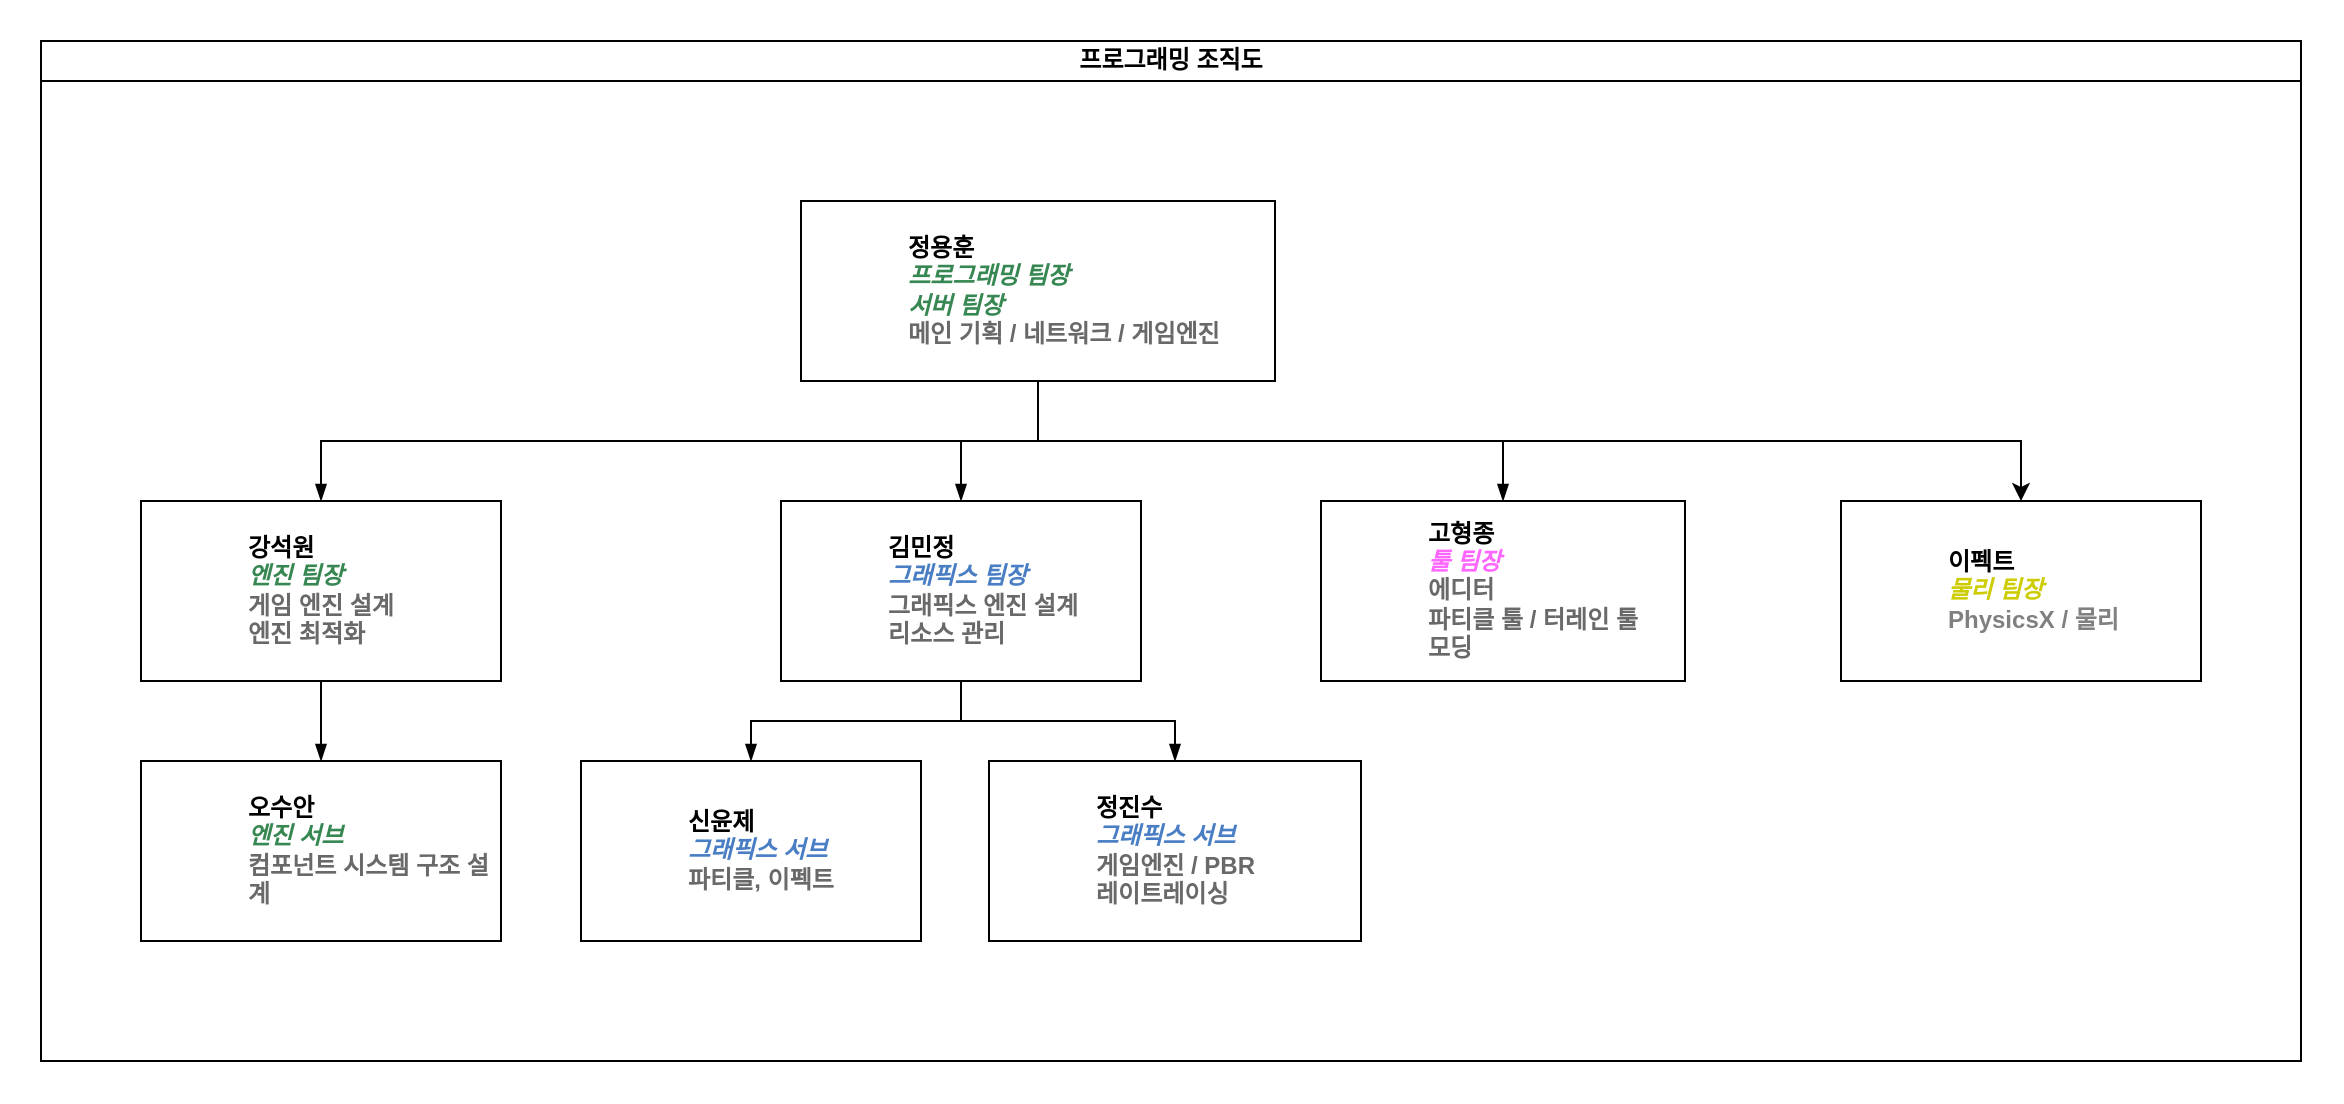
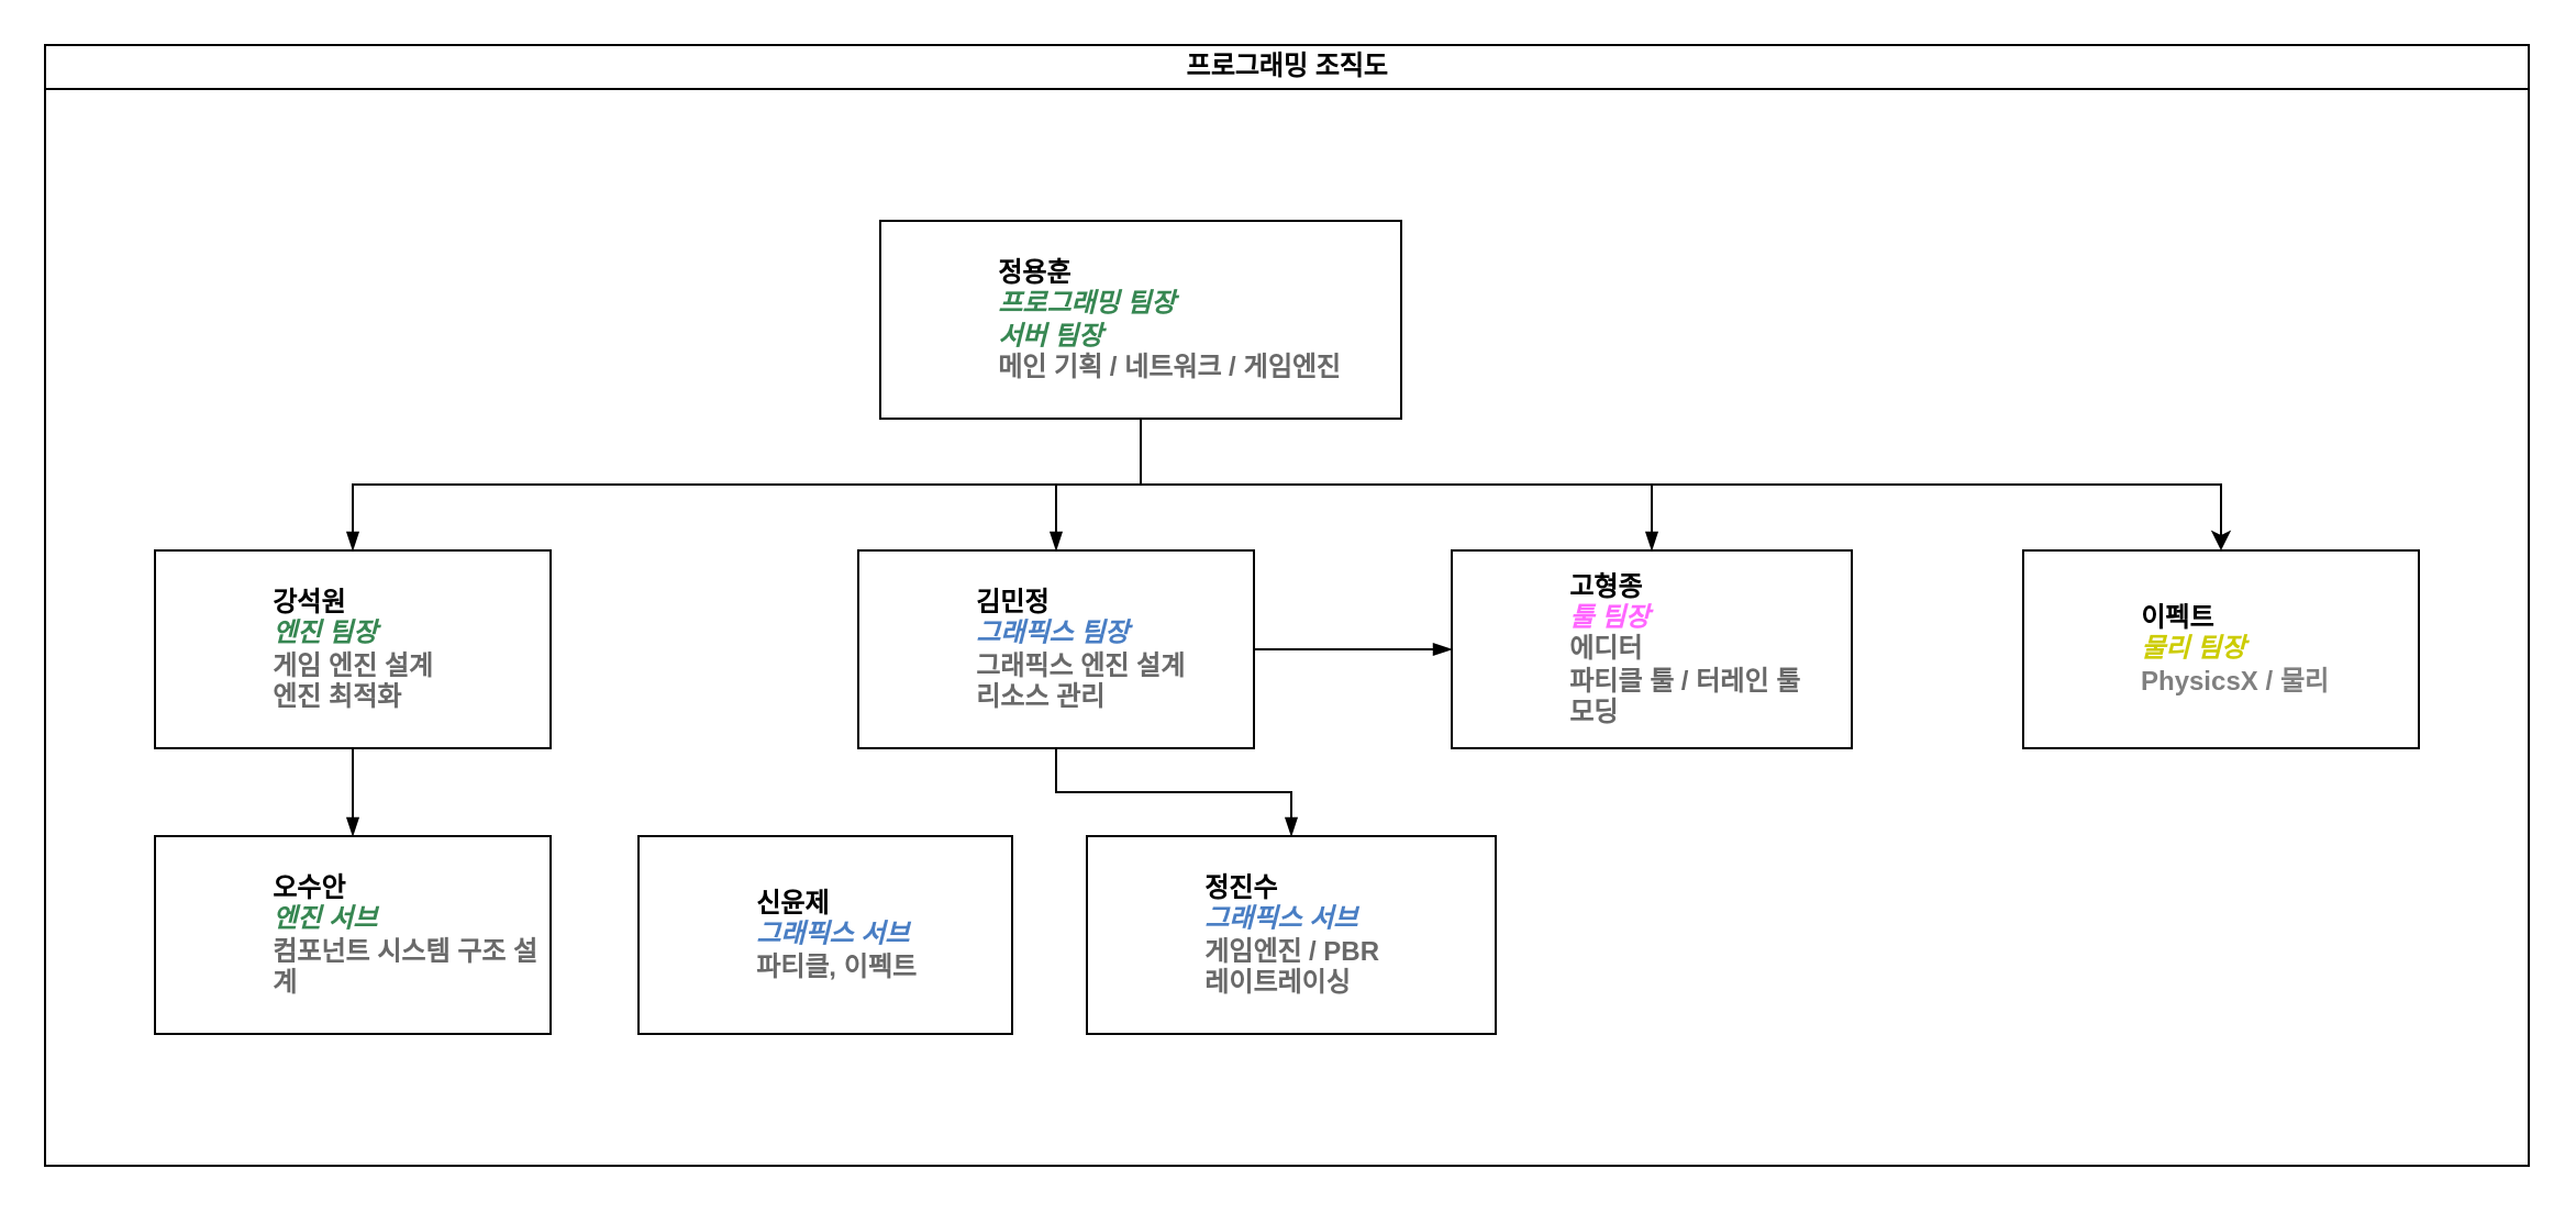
- <mxCell id="14" value="" style="endArrow=blockThin;endFill=1;fontSize=11;edgeStyle=elbowEdgeStyle;elbow=vertical;rounded=0;" edge="1" target="15" source="7" parent="2"><mxGeometry relative="1" as="geometry"><mxPoint x="474" y="230" as="sourcePoint" /></mxGeometry></mxCell>
+ <mxCell id="14" value="" style="endArrow=blockThin;endFill=1;fontSize=11;edgeStyle=elbowEdgeStyle;elbow=vertical;rounded=0;" edge="1" target="9" source="7" parent="2"><mxGeometry relative="1" as="geometry"><mxPoint x="474" y="230" as="sourcePoint" /></mxGeometry></mxCell>
